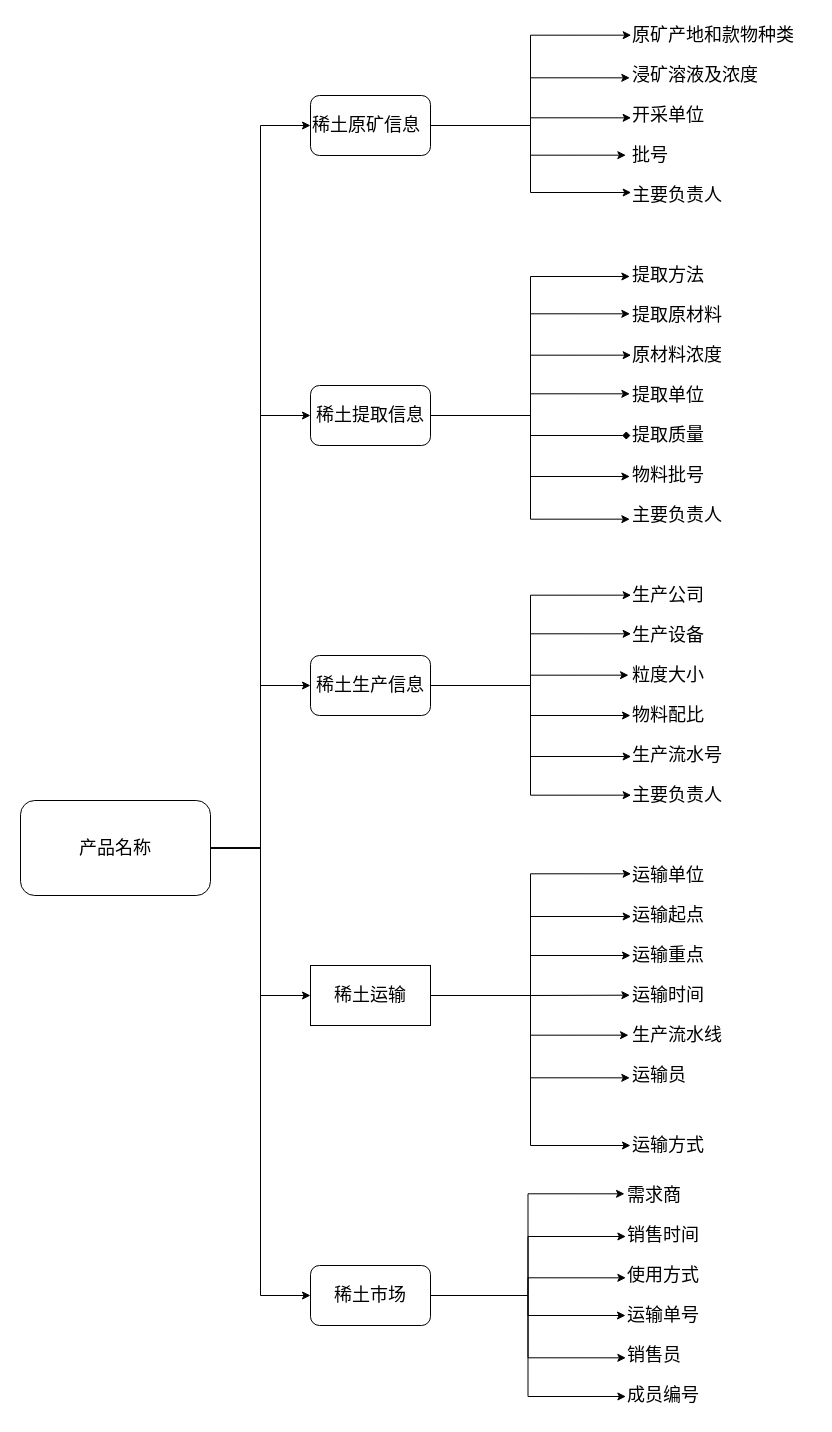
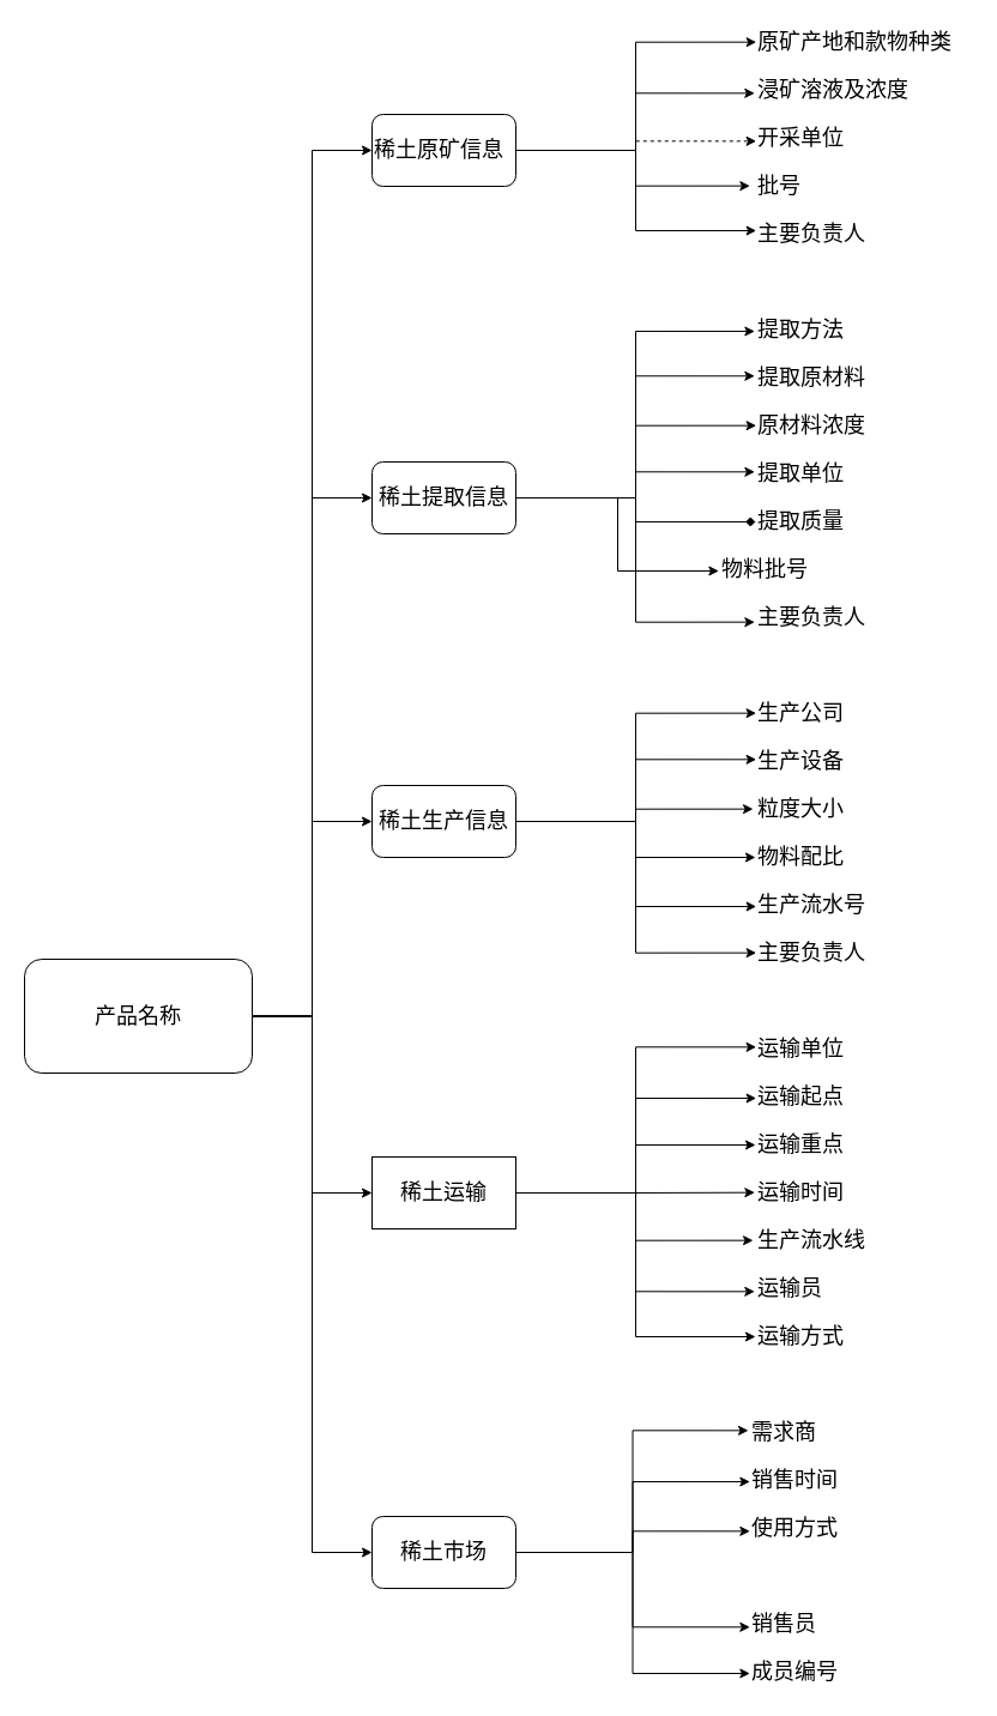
- <mxCell id="10" style="edgeStyle=orthogonalEdgeStyle;rounded=0;orthogonalLoop=1;jettySize=auto;html=1;exitX=1;exitY=0.5;exitDx=0;exitDy=0;fontSize=18;entryX=0.007;entryY=0.578;entryDx=0;entryDy=0;entryPerimeter=0;" parent="1" source="13" target="46" edge="1"><mxGeometry relative="1" as="geometry"><mxPoint x="640" y="115" as="targetPoint" /></mxGeometry></mxCell>
+ <mxCell id="10" style="edgeStyle=orthogonalEdgeStyle;rounded=0;orthogonalLoop=1;jettySize=auto;html=1;exitX=1;exitY=0.5;exitDx=0;exitDy=0;fontSize=18;entryX=0.007;entryY=0.578;entryDx=0;entryDy=0;entryPerimeter=0;dashed=1;" parent="1" source="13" target="46" edge="1"><mxGeometry relative="1" as="geometry"><mxPoint x="640" y="115" as="targetPoint" /></mxGeometry></mxCell>
- <mxCell id="54" value="物料批号" style="text;html=1;align=left;verticalAlign=middle;resizable=0;points=[];autosize=1;strokeColor=none;fillColor=none;fontSize=18;" parent="1" vertex="1"><mxGeometry x="630" y="460" width="90" height="30" as="geometry" /></mxCell>
+ <mxCell id="54" value="物料批号" style="text;html=1;align=left;verticalAlign=middle;resizable=0;points=[];autosize=1;strokeColor=none;fillColor=none;fontSize=18;" parent="1" vertex="1"><mxGeometry x="600" y="460" width="90" height="30" as="geometry" /></mxCell>
- <mxCell id="68" value="运输方式" style="text;html=1;align=left;verticalAlign=middle;resizable=0;points=[];autosize=1;strokeColor=none;fillColor=none;fontSize=18;" parent="1" vertex="1"><mxGeometry x="630" y="1130" width="90" height="30" as="geometry" /></mxCell>
+ <mxCell id="68" value="运输方式" style="text;html=1;align=left;verticalAlign=middle;resizable=0;points=[];autosize=1;strokeColor=none;fillColor=none;fontSize=18;" parent="1" vertex="1"><mxGeometry x="630" y="1100" width="90" height="30" as="geometry" /></mxCell>
- <mxCell id="40" style="edgeStyle=orthogonalEdgeStyle;rounded=0;orthogonalLoop=1;jettySize=auto;html=1;exitX=1;exitY=0.5;exitDx=0;exitDy=0;fontSize=18;" parent="1" source="43" target="72" edge="1"><mxGeometry relative="1" as="geometry" /></mxCell>
- <mxCell id="72" value="运输单号" style="text;html=1;align=left;verticalAlign=middle;resizable=0;points=[];autosize=1;strokeColor=none;fillColor=none;fontSize=18;" parent="1" vertex="1"><mxGeometry x="625" y="1300" width="90" height="30" as="geometry" /></mxCell>
